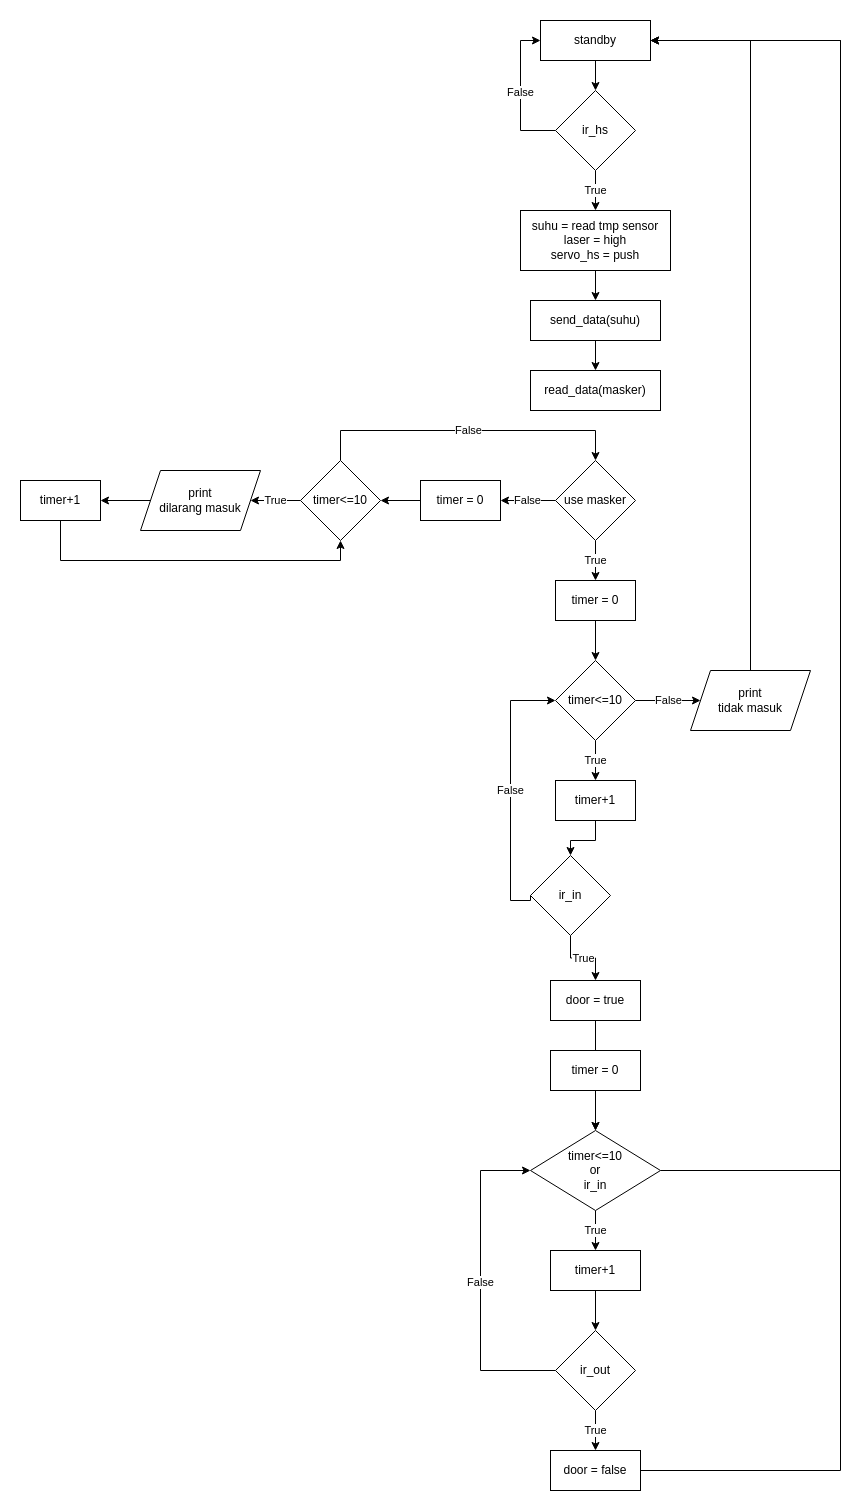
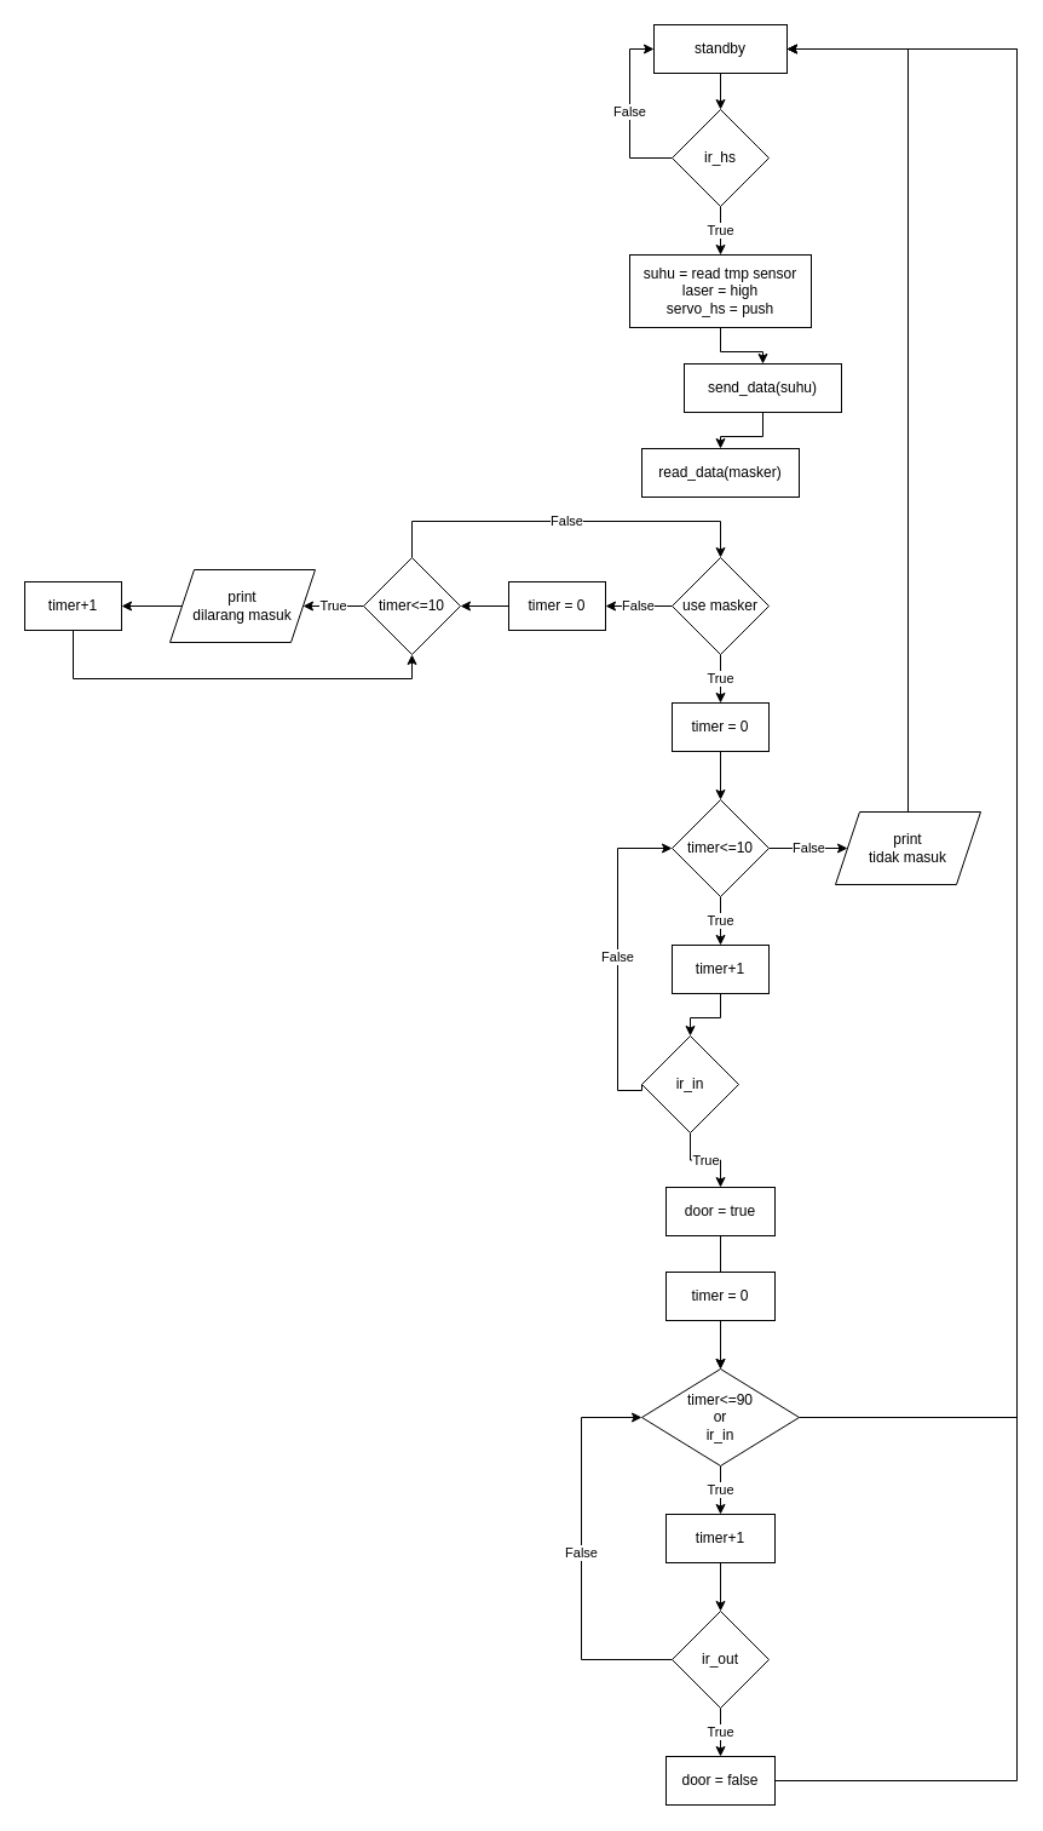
- <mxCell id="10" value="send_data(suhu)" style="rounded=0;whiteSpace=wrap;html=1;" vertex="1" parent="1"><mxGeometry x="530" y="300" width="130" height="40" as="geometry" /></mxCell>
+ <mxCell id="10" value="send_data(suhu)" style="rounded=0;whiteSpace=wrap;html=1;" vertex="1" parent="1"><mxGeometry x="565" y="300" width="130" height="40" as="geometry" /></mxCell>
- <mxCell id="43" value="timer&amp;lt;=10&lt;br&gt;or&lt;br&gt;ir_in" style="rhombus;whiteSpace=wrap;html=1;" vertex="1" parent="1"><mxGeometry x="530" y="1130" width="130" height="80" as="geometry" /></mxCell>
+ <mxCell id="43" value="timer&amp;lt;=90&lt;br&gt;or&lt;br&gt;ir_in" style="rhombus;whiteSpace=wrap;html=1;" vertex="1" parent="1"><mxGeometry x="530" y="1130" width="130" height="80" as="geometry" /></mxCell>
